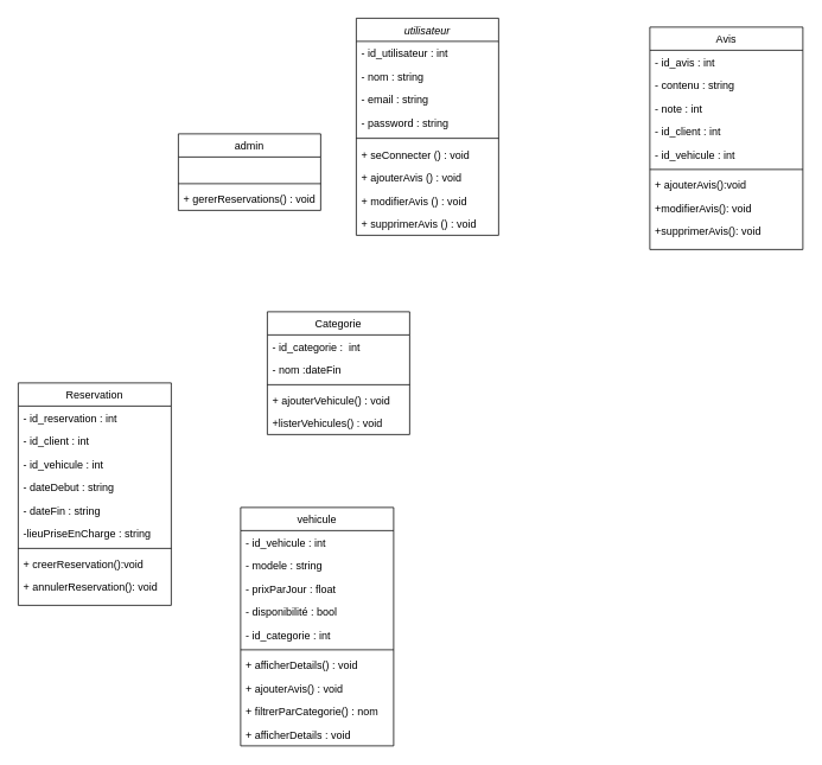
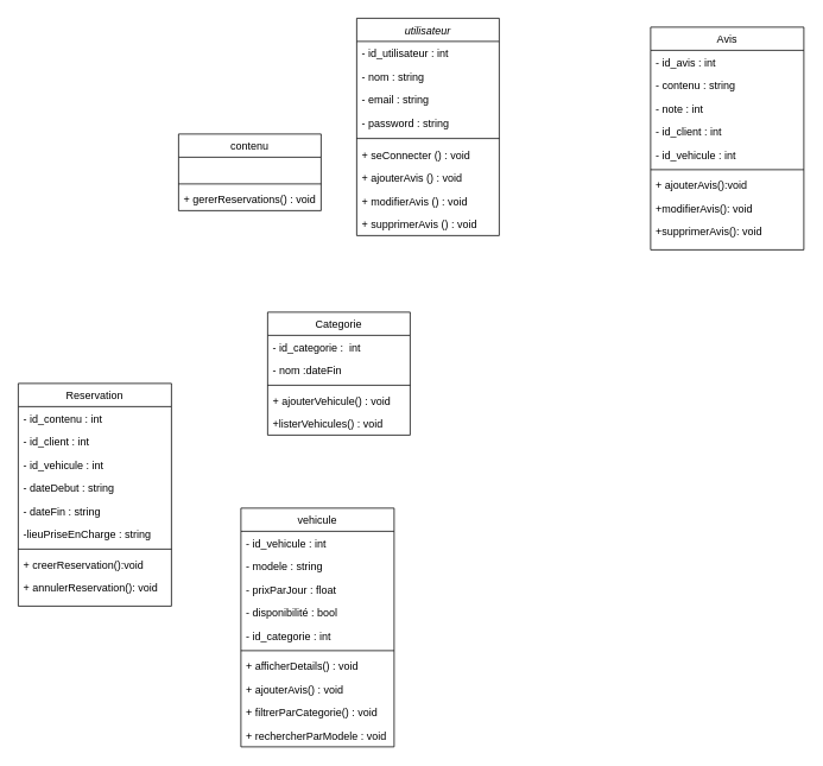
- <mxCell id="18" value="admin" style="swimlane;fontStyle=0;align=center;verticalAlign=top;childLayout=stackLayout;horizontal=1;startSize=26;horizontalStack=0;resizeParent=1;resizeLast=0;collapsible=1;marginBottom=0;rounded=0;shadow=0;strokeWidth=1;" vertex="1" parent="1"><mxGeometry x="200" y="150" width="160" height="86" as="geometry"><mxRectangle x="340" y="380" width="170" height="26" as="alternateBounds" /></mxGeometry></mxCell>
+ <mxCell id="18" value="contenu" style="swimlane;fontStyle=0;align=center;verticalAlign=top;childLayout=stackLayout;horizontal=1;startSize=26;horizontalStack=0;resizeParent=1;resizeLast=0;collapsible=1;marginBottom=0;rounded=0;shadow=0;strokeWidth=1;" vertex="1" parent="1"><mxGeometry x="200" y="150" width="160" height="86" as="geometry"><mxRectangle x="340" y="380" width="170" height="26" as="alternateBounds" /></mxGeometry></mxCell>
- <mxCell id="34" value="- id_reservation : int " style="text;align=left;verticalAlign=top;spacingLeft=4;spacingRight=4;overflow=hidden;rotatable=0;points=[[0,0.5],[1,0.5]];portConstraint=eastwest;" vertex="1" parent="33"><mxGeometry y="26" width="172" height="26" as="geometry" /></mxCell>
+ <mxCell id="34" value="- id_contenu : int " style="text;align=left;verticalAlign=top;spacingLeft=4;spacingRight=4;overflow=hidden;rotatable=0;points=[[0,0.5],[1,0.5]];portConstraint=eastwest;" vertex="1" parent="33"><mxGeometry y="26" width="172" height="26" as="geometry" /></mxCell>
- <mxCell id="31" value="+ filtrerParCategorie() : nom" style="text;align=left;verticalAlign=top;spacingLeft=4;spacingRight=4;overflow=hidden;rotatable=0;points=[[0,0.5],[1,0.5]];portConstraint=eastwest;" vertex="1" parent="22"><mxGeometry y="216" width="172" height="26" as="geometry" /></mxCell>
+ <mxCell id="31" value="+ filtrerParCategorie() : void" style="text;align=left;verticalAlign=top;spacingLeft=4;spacingRight=4;overflow=hidden;rotatable=0;points=[[0,0.5],[1,0.5]];portConstraint=eastwest;" vertex="1" parent="22"><mxGeometry y="216" width="172" height="26" as="geometry" /></mxCell>
- <mxCell id="32" value="+ afficherDetails : void" style="text;align=left;verticalAlign=top;spacingLeft=4;spacingRight=4;overflow=hidden;rotatable=0;points=[[0,0.5],[1,0.5]];portConstraint=eastwest;" vertex="1" parent="22"><mxGeometry y="242" width="172" height="26" as="geometry" /></mxCell>
+ <mxCell id="32" value="+ rechercherParModele : void" style="text;align=left;verticalAlign=top;spacingLeft=4;spacingRight=4;overflow=hidden;rotatable=0;points=[[0,0.5],[1,0.5]];portConstraint=eastwest;" vertex="1" parent="22"><mxGeometry y="242" width="172" height="26" as="geometry" /></mxCell>
